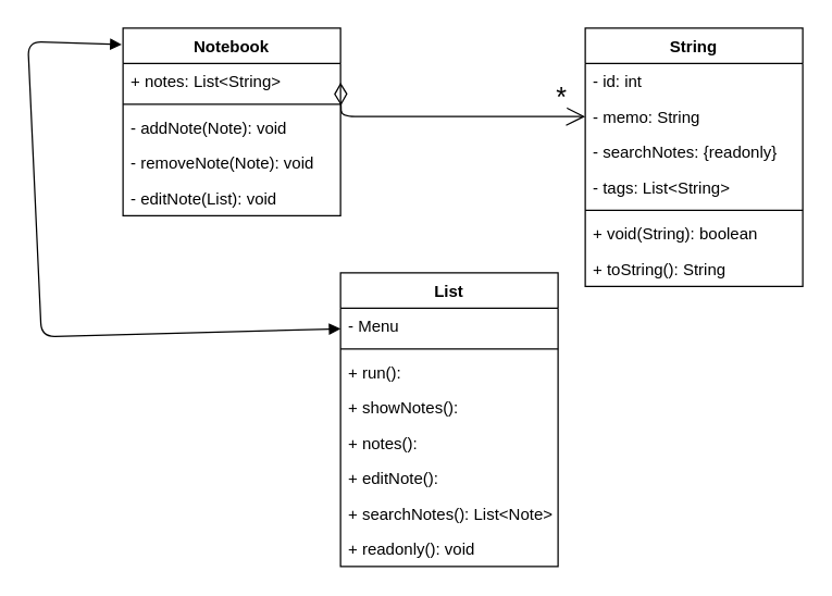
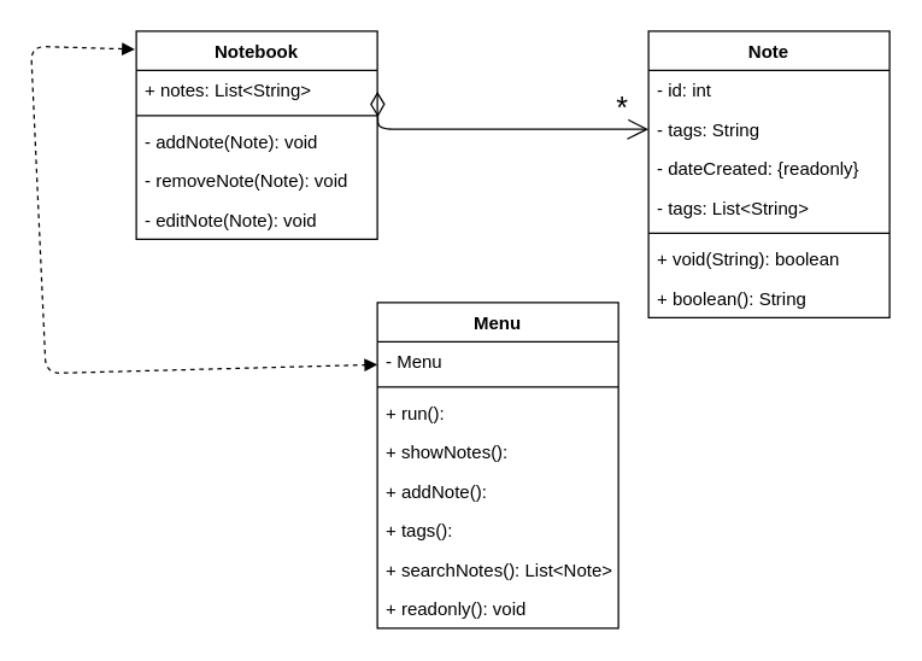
- <mxCell id="8" value="String" style="swimlane;fontStyle=1;align=center;verticalAlign=top;childLayout=stackLayout;horizontal=1;startSize=26;horizontalStack=0;resizeParent=1;resizeParentMax=0;resizeLast=0;collapsible=1;marginBottom=0;" vertex="1" parent="1"><mxGeometry x="430" y="20" width="160" height="190" as="geometry" /></mxCell>
+ <mxCell id="8" value="Note" style="swimlane;fontStyle=1;align=center;verticalAlign=top;childLayout=stackLayout;horizontal=1;startSize=26;horizontalStack=0;resizeParent=1;resizeParentMax=0;resizeLast=0;collapsible=1;marginBottom=0;" vertex="1" parent="1"><mxGeometry x="430" y="20" width="160" height="190" as="geometry" /></mxCell>
- <mxCell id="10" value="- memo: String" style="text;strokeColor=none;fillColor=none;align=left;verticalAlign=top;spacingLeft=4;spacingRight=4;overflow=hidden;rotatable=0;points=[[0,0.5],[1,0.5]];portConstraint=eastwest;" vertex="1" parent="8"><mxGeometry y="52" width="160" height="26" as="geometry" /></mxCell>
+ <mxCell id="10" value="- tags: String" style="text;strokeColor=none;fillColor=none;align=left;verticalAlign=top;spacingLeft=4;spacingRight=4;overflow=hidden;rotatable=0;points=[[0,0.5],[1,0.5]];portConstraint=eastwest;" vertex="1" parent="8"><mxGeometry y="52" width="160" height="26" as="geometry" /></mxCell>
- <mxCell id="11" value="- searchNotes: {readonly}" style="text;strokeColor=none;fillColor=none;align=left;verticalAlign=top;spacingLeft=4;spacingRight=4;overflow=hidden;rotatable=0;points=[[0,0.5],[1,0.5]];portConstraint=eastwest;" vertex="1" parent="8"><mxGeometry y="78" width="160" height="26" as="geometry" /></mxCell>
+ <mxCell id="11" value="- dateCreated: {readonly}" style="text;strokeColor=none;fillColor=none;align=left;verticalAlign=top;spacingLeft=4;spacingRight=4;overflow=hidden;rotatable=0;points=[[0,0.5],[1,0.5]];portConstraint=eastwest;" vertex="1" parent="8"><mxGeometry y="78" width="160" height="26" as="geometry" /></mxCell>
- <mxCell id="7" value="- editNote(List): void" style="text;strokeColor=none;fillColor=none;align=left;verticalAlign=top;spacingLeft=4;spacingRight=4;overflow=hidden;rotatable=0;points=[[0,0.5],[1,0.5]];portConstraint=eastwest;" vertex="1" parent="2"><mxGeometry y="112" width="160" height="26" as="geometry" /></mxCell>
+ <mxCell id="7" value="- editNote(Note): void" style="text;strokeColor=none;fillColor=none;align=left;verticalAlign=top;spacingLeft=4;spacingRight=4;overflow=hidden;rotatable=0;points=[[0,0.5],[1,0.5]];portConstraint=eastwest;" vertex="1" parent="2"><mxGeometry y="112" width="160" height="26" as="geometry" /></mxCell>
- <mxCell id="15" value="+ toString(): String" style="text;strokeColor=none;fillColor=none;align=left;verticalAlign=top;spacingLeft=4;spacingRight=4;overflow=hidden;rotatable=0;points=[[0,0.5],[1,0.5]];portConstraint=eastwest;" vertex="1" parent="8"><mxGeometry y="164" width="160" height="26" as="geometry" /></mxCell>
+ <mxCell id="15" value="+ boolean(): String" style="text;strokeColor=none;fillColor=none;align=left;verticalAlign=top;spacingLeft=4;spacingRight=4;overflow=hidden;rotatable=0;points=[[0,0.5],[1,0.5]];portConstraint=eastwest;" vertex="1" parent="8"><mxGeometry y="164" width="160" height="26" as="geometry" /></mxCell>
- <mxCell id="17" value="List" style="swimlane;fontStyle=1;align=center;verticalAlign=top;childLayout=stackLayout;horizontal=1;startSize=26;horizontalStack=0;resizeParent=1;resizeParentMax=0;resizeLast=0;collapsible=1;marginBottom=0;" vertex="1" parent="1"><mxGeometry x="250" y="200" width="160" height="216" as="geometry" /></mxCell>
+ <mxCell id="17" value="Menu" style="swimlane;fontStyle=1;align=center;verticalAlign=top;childLayout=stackLayout;horizontal=1;startSize=26;horizontalStack=0;resizeParent=1;resizeParentMax=0;resizeLast=0;collapsible=1;marginBottom=0;" vertex="1" parent="1"><mxGeometry x="250" y="200" width="160" height="216" as="geometry" /></mxCell>
- <mxCell id="26" value="" style="endArrow=block;startArrow=block;endFill=1;startFill=1;html=1;fontSize=20;exitX=-0.006;exitY=0.087;exitDx=0;exitDy=0;exitPerimeter=0;" edge="1" parent="1" source="2" target="18"><mxGeometry width="160" relative="1" as="geometry"><mxPoint x="30" y="30" as="sourcePoint" /><mxPoint x="230" y="240" as="targetPoint" /><Array as="points"><mxPoint x="20" y="30" /><mxPoint x="30" y="247" /></Array></mxGeometry></mxCell>
+ <mxCell id="26" value="" style="endArrow=block;startArrow=block;endFill=1;startFill=1;html=1;fontSize=20;exitX=-0.006;exitY=0.087;exitDx=0;exitDy=0;exitPerimeter=0;dashed=1;" edge="1" parent="1" source="2" target="18"><mxGeometry width="160" relative="1" as="geometry"><mxPoint x="30" y="30" as="sourcePoint" /><mxPoint x="230" y="240" as="targetPoint" /><Array as="points"><mxPoint x="20" y="30" /><mxPoint x="30" y="247" /></Array></mxGeometry></mxCell>
- <mxCell id="22" value="+ notes():" style="text;strokeColor=none;fillColor=none;align=left;verticalAlign=top;spacingLeft=4;spacingRight=4;overflow=hidden;rotatable=0;points=[[0,0.5],[1,0.5]];portConstraint=eastwest;" vertex="1" parent="17"><mxGeometry y="112" width="160" height="26" as="geometry" /></mxCell>
+ <mxCell id="22" value="+ addNote():" style="text;strokeColor=none;fillColor=none;align=left;verticalAlign=top;spacingLeft=4;spacingRight=4;overflow=hidden;rotatable=0;points=[[0,0.5],[1,0.5]];portConstraint=eastwest;" vertex="1" parent="17"><mxGeometry y="112" width="160" height="26" as="geometry" /></mxCell>
- <mxCell id="23" value="+ editNote():" style="text;strokeColor=none;fillColor=none;align=left;verticalAlign=top;spacingLeft=4;spacingRight=4;overflow=hidden;rotatable=0;points=[[0,0.5],[1,0.5]];portConstraint=eastwest;" vertex="1" parent="17"><mxGeometry y="138" width="160" height="26" as="geometry" /></mxCell>
+ <mxCell id="23" value="+ tags():" style="text;strokeColor=none;fillColor=none;align=left;verticalAlign=top;spacingLeft=4;spacingRight=4;overflow=hidden;rotatable=0;points=[[0,0.5],[1,0.5]];portConstraint=eastwest;" vertex="1" parent="17"><mxGeometry y="138" width="160" height="26" as="geometry" /></mxCell>
